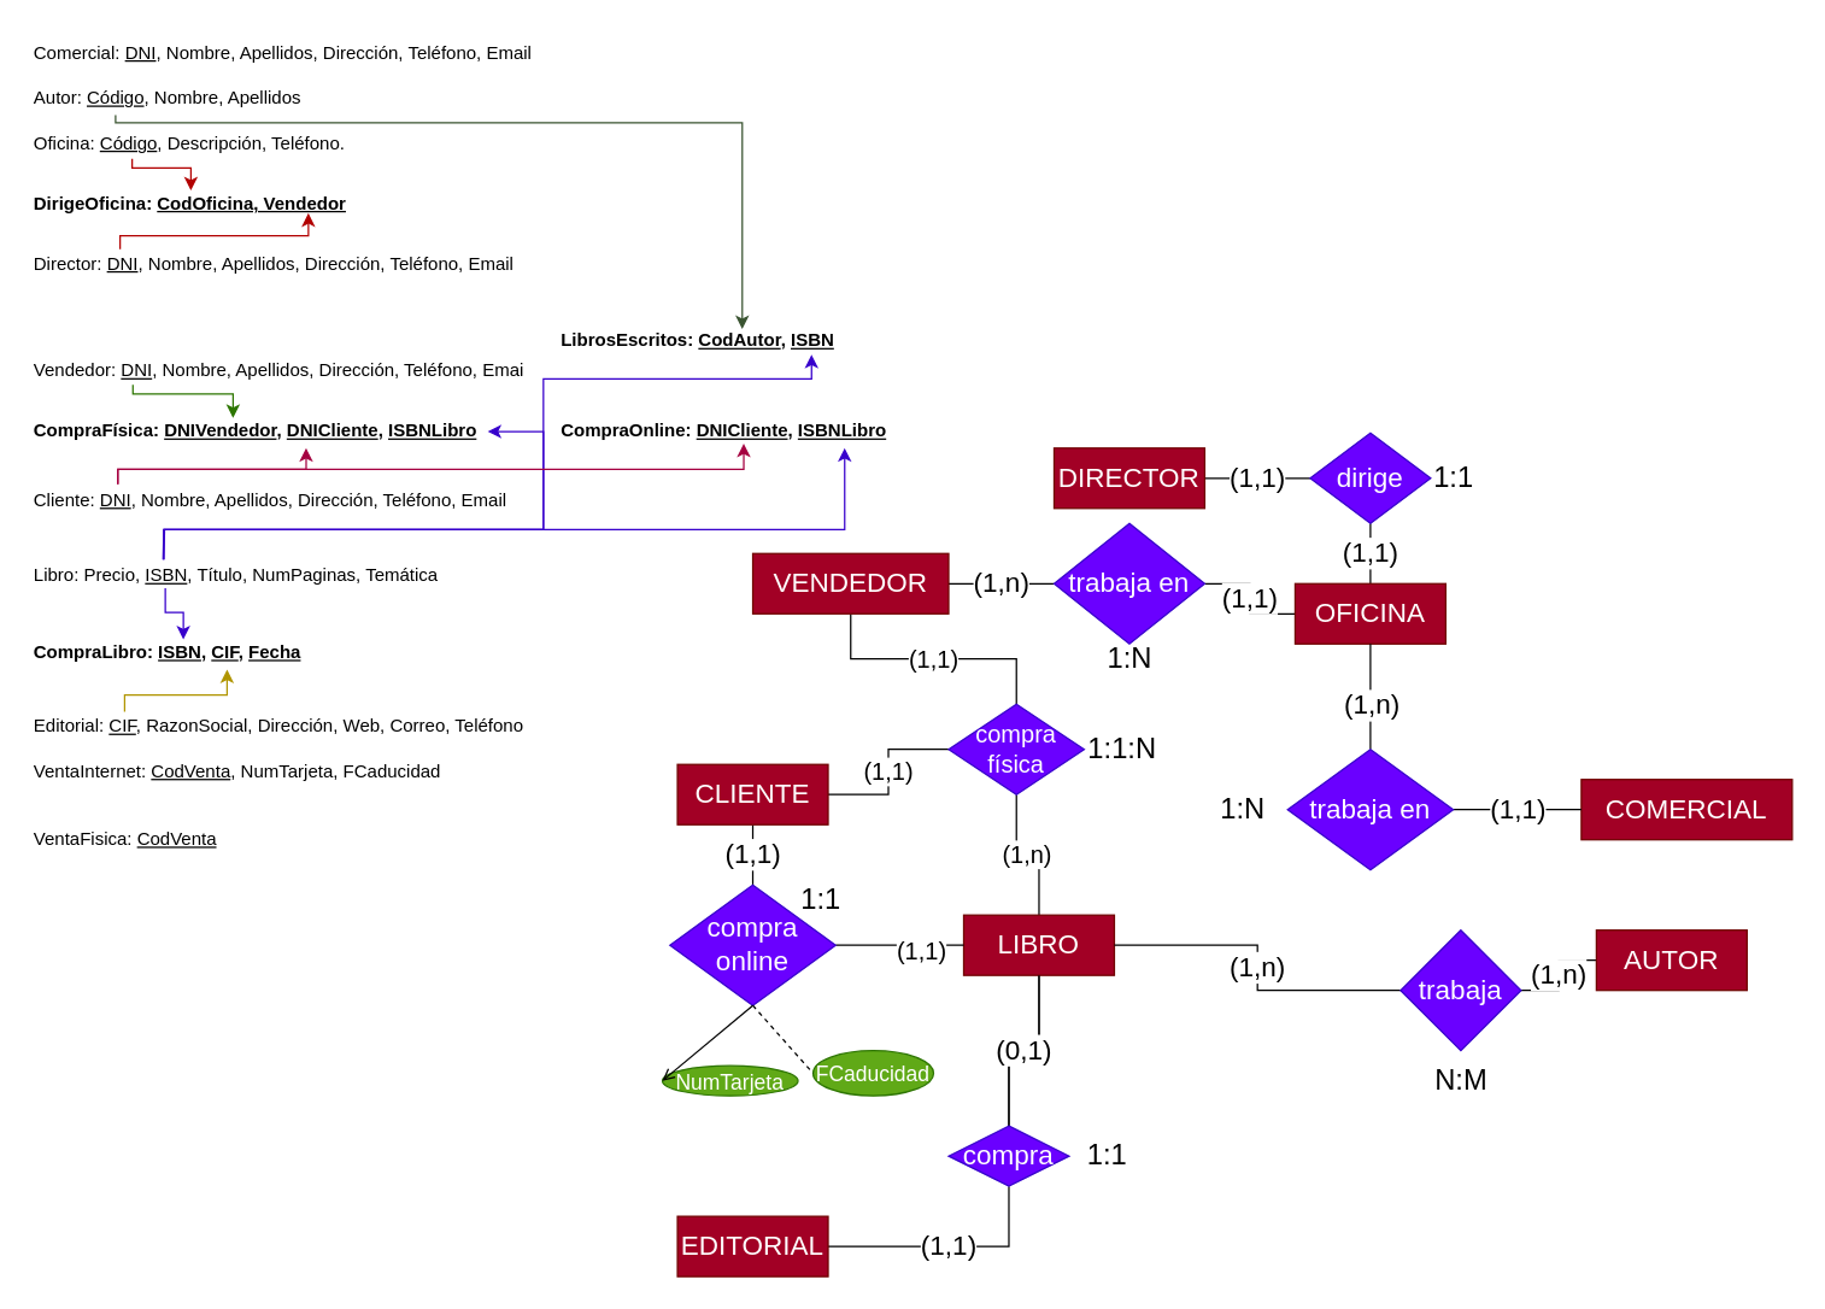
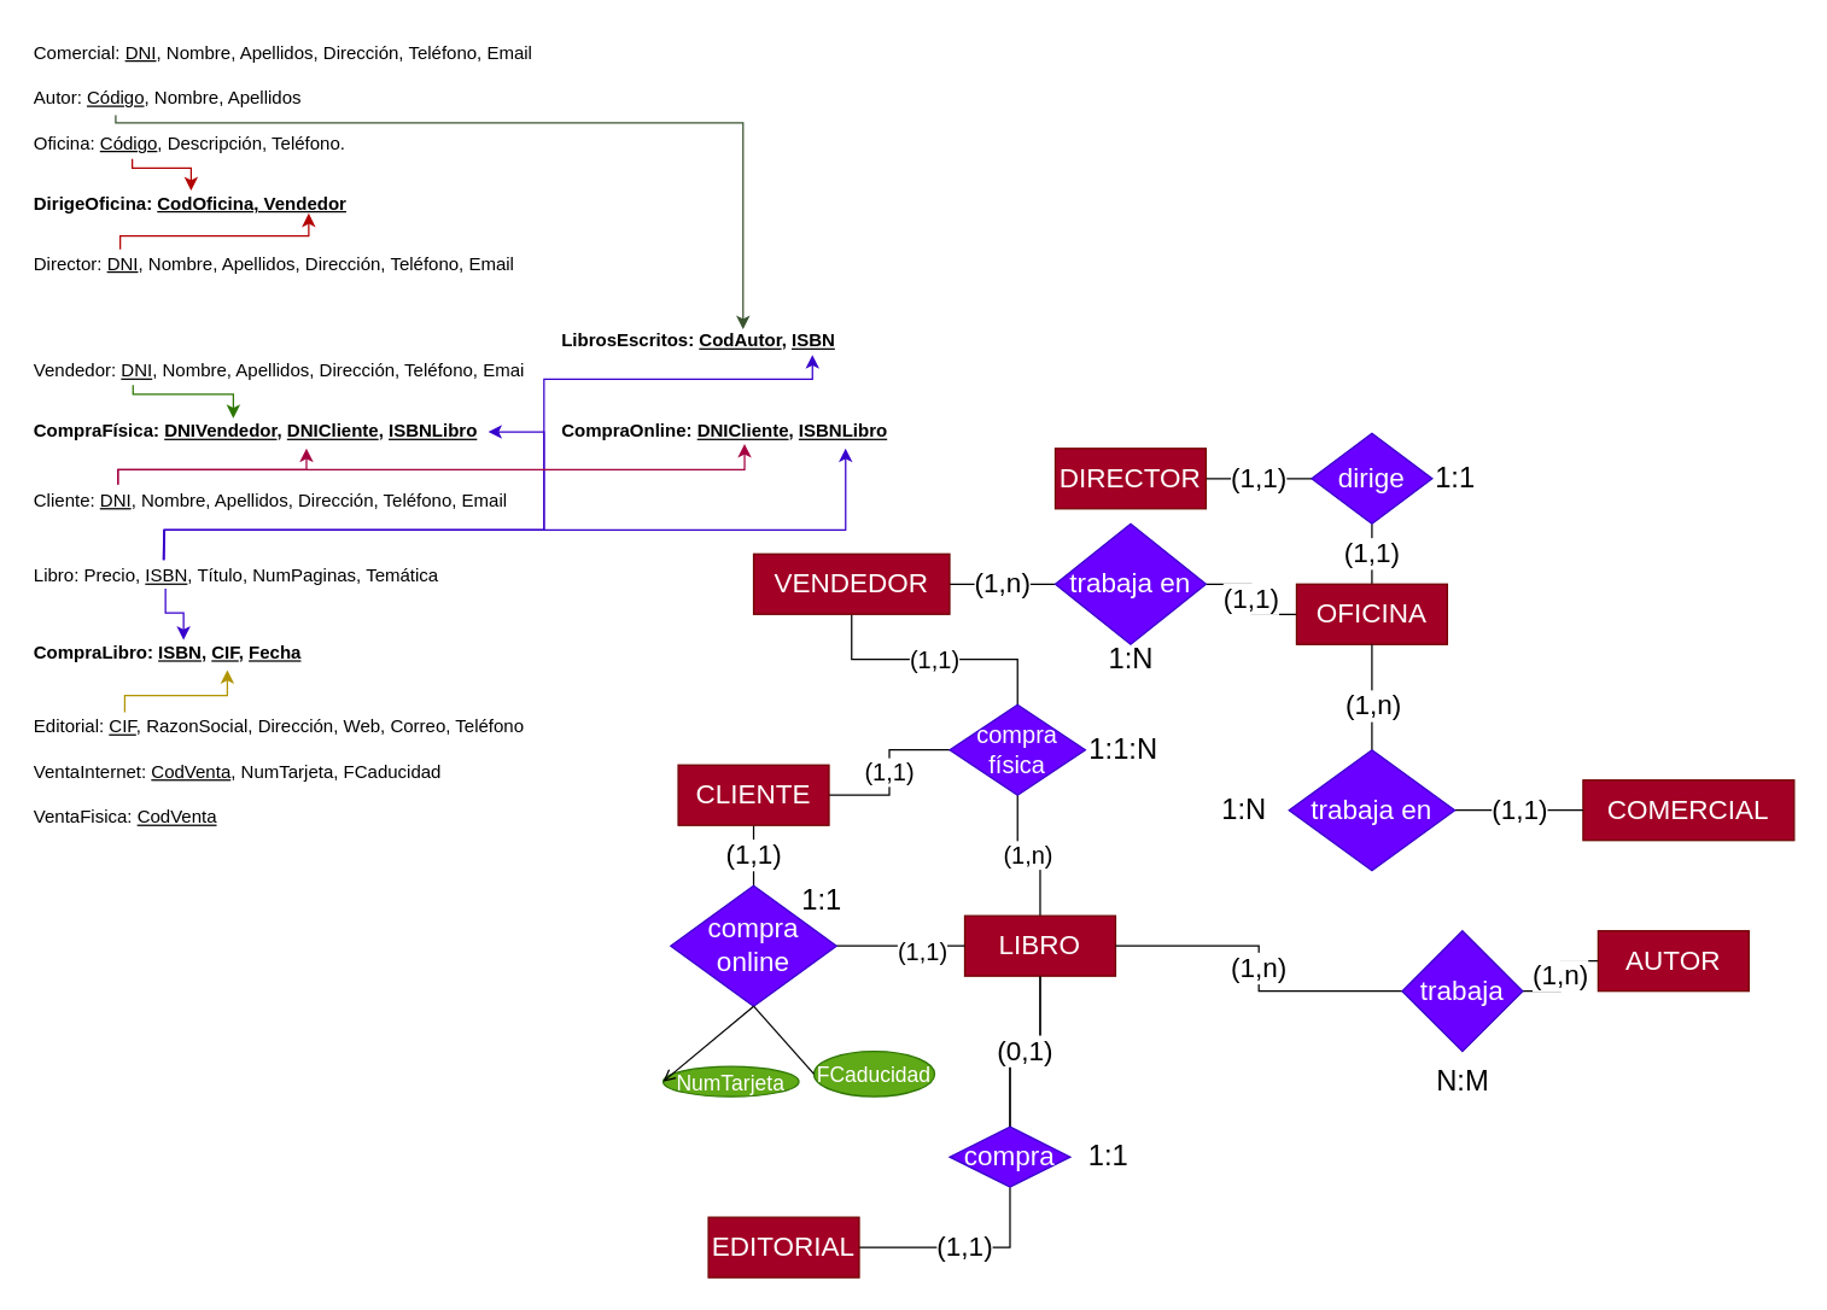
- <mxCell id="67" value="&lt;span style=&quot;font-weight: normal;&quot;&gt;VentaFisica: &lt;u&gt;CodVenta&lt;/u&gt;&lt;/span&gt;" style="text;html=1;align=left;verticalAlign=middle;resizable=0;points=[];autosize=1;strokeColor=none;fillColor=none;" vertex="1" parent="1"><mxGeometry x="20" y="542" width="150" height="30" as="geometry" /></mxCell>
+ <mxCell id="67" value="&lt;span style=&quot;font-weight: normal;&quot;&gt;VentaFisica: &lt;u&gt;CodVenta&lt;/u&gt;&lt;/span&gt;" style="text;html=1;align=left;verticalAlign=middle;resizable=0;points=[];autosize=1;strokeColor=none;fillColor=none;" vertex="1" parent="1"><mxGeometry y="527" width="150" height="30" as="geometry" x="20" /></mxCell>
- <mxCell id="37" value="" style="endArrow=none;html=1;rounded=0;fontSize=14;exitX=0.5;exitY=1;exitDx=0;exitDy=0;entryX=0;entryY=0.5;entryDx=0;entryDy=0;dashed=1;" edge="1" parent="1" source="33" target="36"><mxGeometry relative="1" as="geometry"><mxPoint x="591.5" y="637" as="sourcePoint" /><mxPoint x="799" y="607" as="targetPoint" /></mxGeometry></mxCell>
+ <mxCell id="37" value="" style="endArrow=none;html=1;rounded=0;fontSize=14;exitX=0.5;exitY=1;exitDx=0;exitDy=0;entryX=0;entryY=0.5;entryDx=0;entryDy=0;" edge="1" parent="1" source="33" target="36"><mxGeometry relative="1" as="geometry"><mxPoint x="591.5" y="637" as="sourcePoint" /><mxPoint x="799" y="607" as="targetPoint" /></mxGeometry></mxCell>
- <mxCell id="3" value="&lt;font style=&quot;font-size: 18px;&quot;&gt;EDITORIAL&lt;/font&gt;" style="whiteSpace=wrap;html=1;align=center;fillColor=#a20025;fontColor=#ffffff;strokeColor=#6F0000;" vertex="1" parent="1"><mxGeometry x="449" y="807" width="100" height="40" as="geometry" /></mxCell>
+ <mxCell id="3" value="&lt;font style=&quot;font-size: 18px;&quot;&gt;EDITORIAL&lt;/font&gt;" style="whiteSpace=wrap;html=1;align=center;fillColor=#a20025;fontColor=#ffffff;strokeColor=#6F0000;" vertex="1" parent="1"><mxGeometry x="469" y="807" width="100" height="40" as="geometry" /></mxCell>
